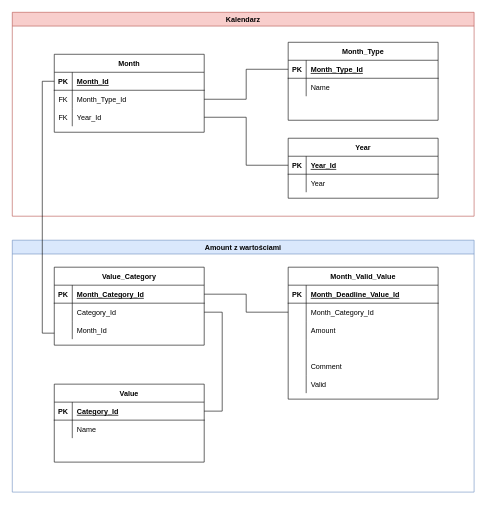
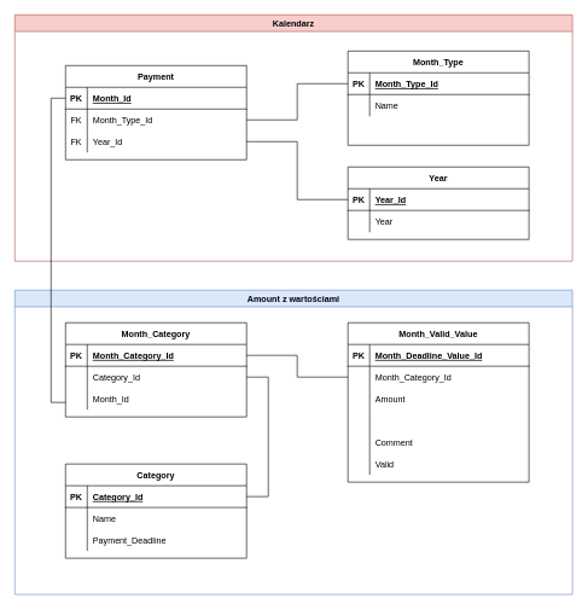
- <mxCell id="3" value="Month" style="shape=table;startSize=30;container=1;collapsible=1;childLayout=tableLayout;fixedRows=1;rowLines=0;fontStyle=1;align=center;resizeLast=1;" parent="2" vertex="1"><mxGeometry x="70" y="70" width="250" height="130" as="geometry" /></mxCell>
+ <mxCell id="3" value="Payment" style="shape=table;startSize=30;container=1;collapsible=1;childLayout=tableLayout;fixedRows=1;rowLines=0;fontStyle=1;align=center;resizeLast=1;" parent="2" vertex="1"><mxGeometry x="70" y="70" width="250" height="130" as="geometry" /></mxCell>
- <mxCell id="60" value="Value_Category" style="shape=table;startSize=30;container=1;collapsible=1;childLayout=tableLayout;fixedRows=1;rowLines=0;fontStyle=1;align=center;resizeLast=1;" parent="31" vertex="1"><mxGeometry x="70" y="45" width="250" height="130" as="geometry" /></mxCell>
+ <mxCell id="60" value="Month_Category" style="shape=table;startSize=30;container=1;collapsible=1;childLayout=tableLayout;fixedRows=1;rowLines=0;fontStyle=1;align=center;resizeLast=1;" parent="31" vertex="1"><mxGeometry x="70" y="45" width="250" height="130" as="geometry" /></mxCell>
- <mxCell id="32" value="Value" style="shape=table;startSize=30;container=1;collapsible=1;childLayout=tableLayout;fixedRows=1;rowLines=0;fontStyle=1;align=center;resizeLast=1;" parent="31" vertex="1"><mxGeometry x="70" y="240" width="250" height="130" as="geometry" /></mxCell>
+ <mxCell id="32" value="Category" style="shape=table;startSize=30;container=1;collapsible=1;childLayout=tableLayout;fixedRows=1;rowLines=0;fontStyle=1;align=center;resizeLast=1;" parent="31" vertex="1"><mxGeometry x="70" y="240" width="250" height="130" as="geometry" /></mxCell>
+ <mxCell id="41" value="Payment_Deadline" style="shape=partialRectangle;overflow=hidden;connectable=0;fillColor=none;top=0;left=0;bottom=0;right=0;align=left;spacingLeft=6;" parent="39" vertex="1"><mxGeometry x="30" width="220" height="30" as="geometry"><mxRectangle width="220" height="30" as="alternateBounds" /></mxGeometry></mxCell>
